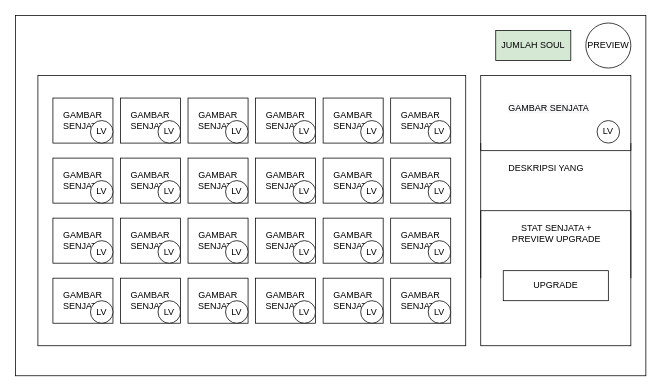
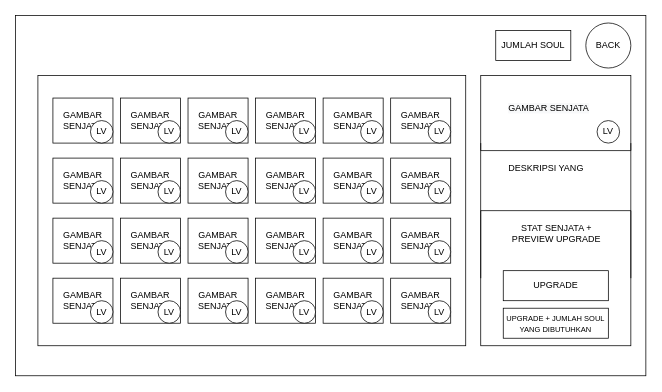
- <mxCell id="17" value="JUMLAH SOUL" style="rounded=0;whiteSpace=wrap;html=1;fillColor=#d5e8d4;" parent="1" vertex="1"><mxGeometry x="660" y="40" width="100" height="40" as="geometry" /></mxCell>
+ <mxCell id="17" value="JUMLAH SOUL" style="rounded=0;whiteSpace=wrap;html=1;" parent="1" vertex="1"><mxGeometry x="660" y="40" width="100" height="40" as="geometry" /></mxCell>
- <mxCell id="3" value="PREVIEW" style="ellipse;whiteSpace=wrap;html=1;aspect=fixed;" parent="1" vertex="1"><mxGeometry x="780" y="30" width="60" height="60" as="geometry" /></mxCell>
+ <mxCell id="3" value="BACK" style="ellipse;whiteSpace=wrap;html=1;aspect=fixed;" parent="1" vertex="1"><mxGeometry x="780" y="30" width="60" height="60" as="geometry" /></mxCell>
+ <mxCell id="16" value="&lt;font style=&quot;font-size: 10px&quot;&gt;UPGRADE + JUMLAH SOUL YANG DIBUTUHKAN&lt;/font&gt;" style="rounded=0;whiteSpace=wrap;html=1;fillColor=none;" parent="1" vertex="1"><mxGeometry x="670" y="410" width="140" height="40" as="geometry" /></mxCell>
